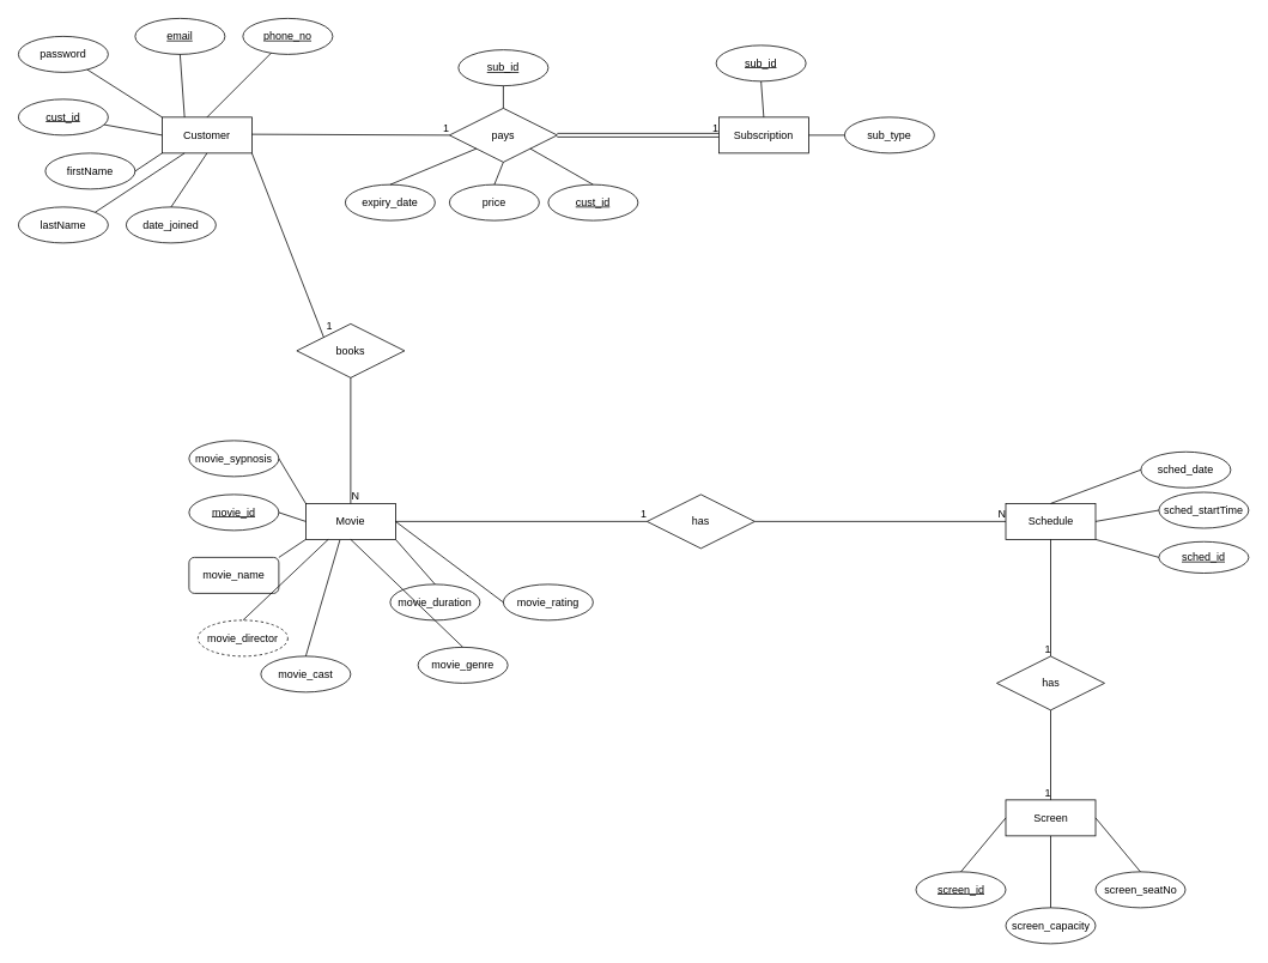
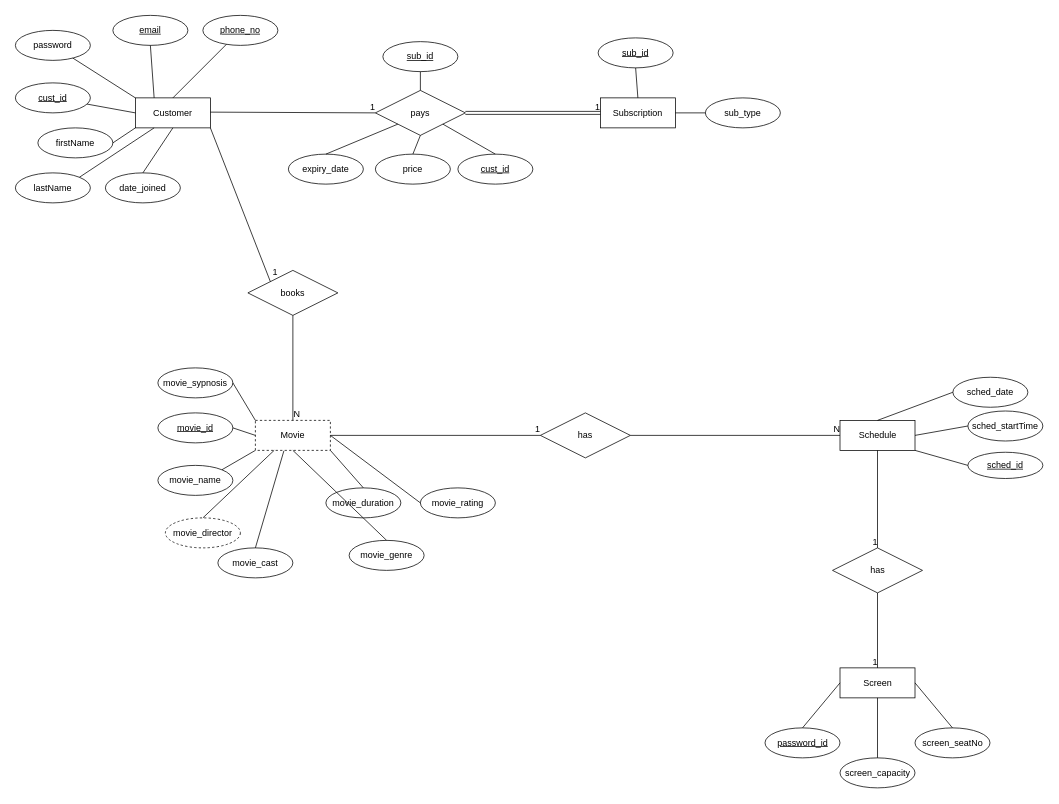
- <mxCell id="19" value="Movie" style="whiteSpace=wrap;html=1;align=center;" parent="1" vertex="1"><mxGeometry x="340" y="560" width="100" height="40" as="geometry" /></mxCell>
+ <mxCell id="19" value="Movie" style="whiteSpace=wrap;html=1;align=center;dashed=1;" parent="1" vertex="1"><mxGeometry x="340" y="560" width="100" height="40" as="geometry" /></mxCell>
- <mxCell id="22" value="movie_name" style="whiteSpace=wrap;html=1;align=center;rounded=1;" parent="1" vertex="1"><mxGeometry x="210" y="620" width="100" height="40" as="geometry" /></mxCell>
+ <mxCell id="22" value="movie_name" style="ellipse;whiteSpace=wrap;html=1;align=center;" parent="1" vertex="1"><mxGeometry x="210" y="620" width="100" height="40" as="geometry" /></mxCell>
- <mxCell id="28" value="screen_id" style="ellipse;whiteSpace=wrap;html=1;align=center;fontStyle=4;" parent="1" vertex="1"><mxGeometry x="1019.5" y="970" width="100" height="40" as="geometry" /></mxCell>
+ <mxCell id="28" value="password_id" style="ellipse;whiteSpace=wrap;html=1;align=center;fontStyle=4;" parent="1" vertex="1"><mxGeometry x="1019.5" y="970" width="100" height="40" as="geometry" /></mxCell>
